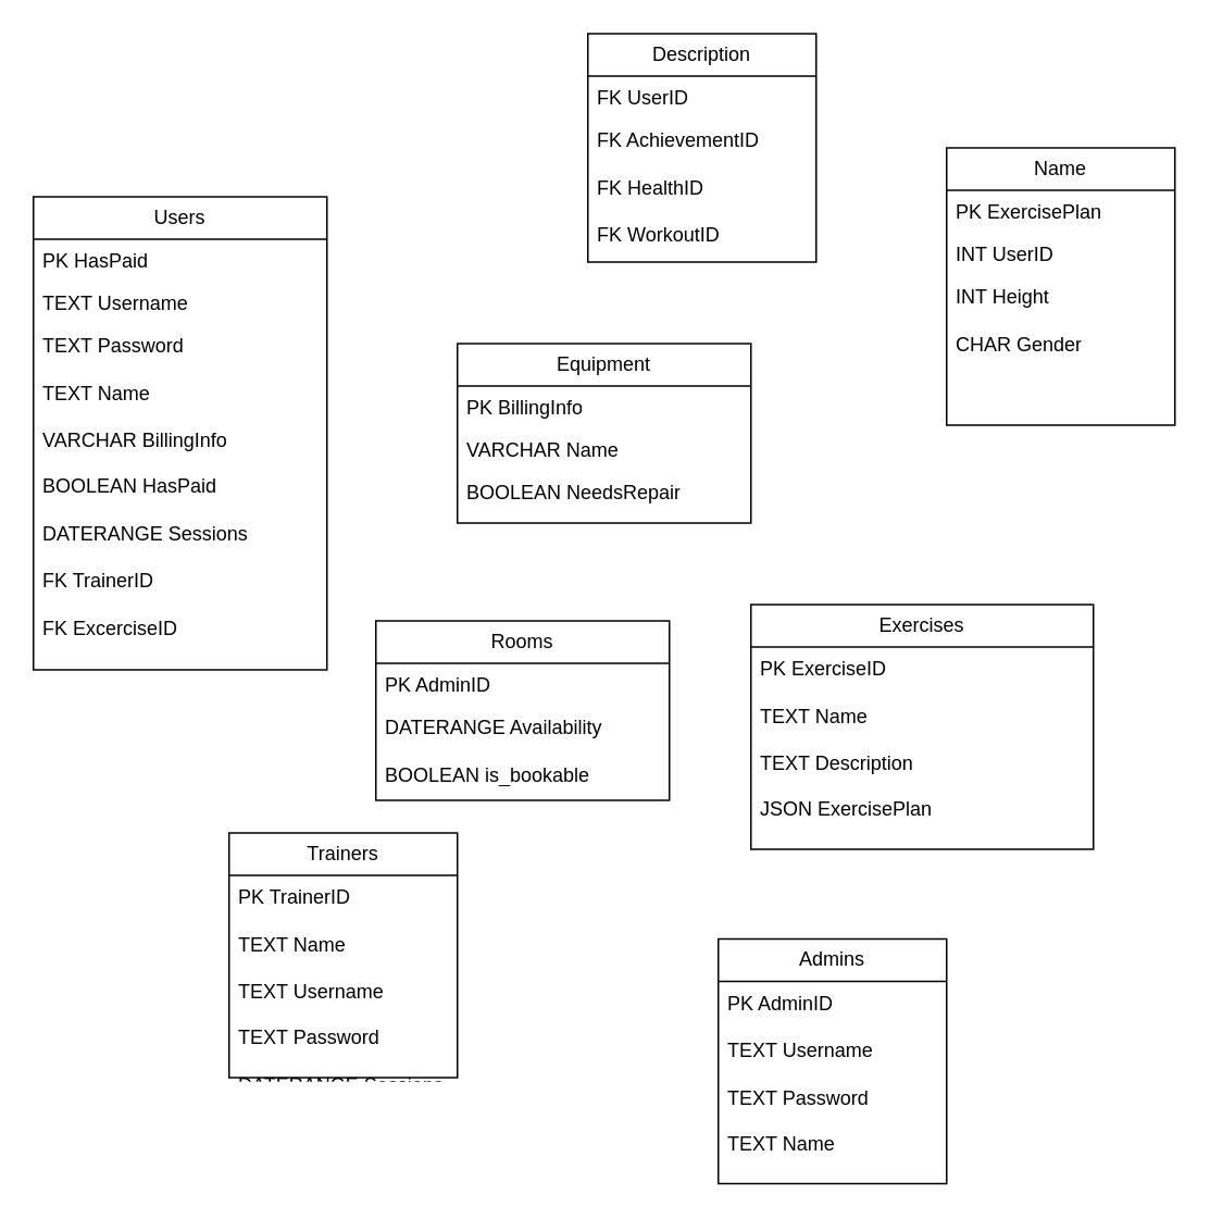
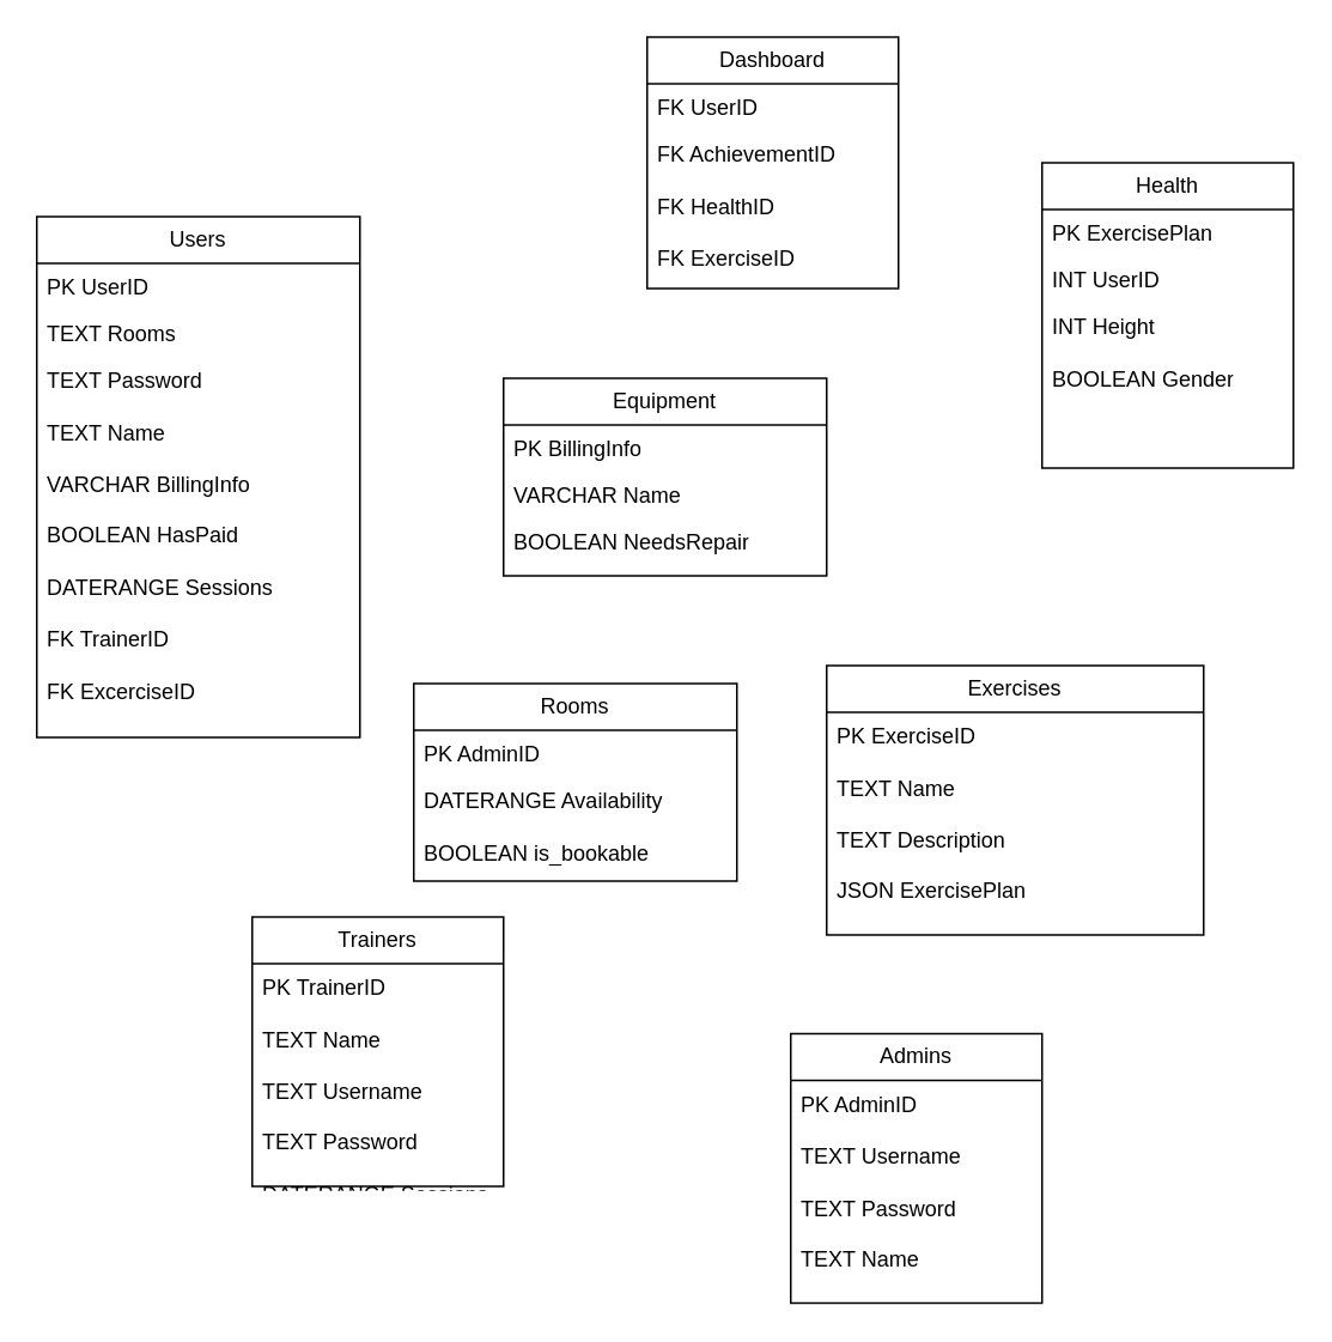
- <mxCell id="6" value="Description" style="swimlane;fontStyle=0;childLayout=stackLayout;horizontal=1;startSize=26;fillColor=none;horizontalStack=0;resizeParent=1;resizeParentMax=0;resizeLast=0;collapsible=1;marginBottom=0;whiteSpace=wrap;html=1;" parent="1" vertex="1"><mxGeometry x="360" y="20" width="140" height="140" as="geometry" /></mxCell>
+ <mxCell id="6" value="Dashboard" style="swimlane;fontStyle=0;childLayout=stackLayout;horizontal=1;startSize=26;fillColor=none;horizontalStack=0;resizeParent=1;resizeParentMax=0;resizeLast=0;collapsible=1;marginBottom=0;whiteSpace=wrap;html=1;" parent="1" vertex="1"><mxGeometry x="360" y="20" width="140" height="140" as="geometry" /></mxCell>
- <mxCell id="8" value="FK AchievementID&lt;div&gt;&lt;br&gt;&lt;/div&gt;&lt;div&gt;FK HealthID&lt;/div&gt;&lt;div&gt;&lt;br&gt;&lt;/div&gt;&lt;div&gt;FK WorkoutID&lt;/div&gt;" style="text;strokeColor=none;fillColor=none;align=left;verticalAlign=top;spacingLeft=4;spacingRight=4;overflow=hidden;rotatable=0;points=[[0,0.5],[1,0.5]];portConstraint=eastwest;whiteSpace=wrap;html=1;" parent="6" vertex="1"><mxGeometry y="52" width="140" height="88" as="geometry" /></mxCell>
+ <mxCell id="8" value="FK AchievementID&lt;div&gt;&lt;br&gt;&lt;/div&gt;&lt;div&gt;FK HealthID&lt;/div&gt;&lt;div&gt;&lt;br&gt;&lt;/div&gt;&lt;div&gt;FK ExerciseID&lt;/div&gt;" style="text;strokeColor=none;fillColor=none;align=left;verticalAlign=top;spacingLeft=4;spacingRight=4;overflow=hidden;rotatable=0;points=[[0,0.5],[1,0.5]];portConstraint=eastwest;whiteSpace=wrap;html=1;" parent="6" vertex="1"><mxGeometry y="52" width="140" height="88" as="geometry" /></mxCell>
- <mxCell id="9" value="Name" style="swimlane;fontStyle=0;childLayout=stackLayout;horizontal=1;startSize=26;fillColor=none;horizontalStack=0;resizeParent=1;resizeParentMax=0;resizeLast=0;collapsible=1;marginBottom=0;whiteSpace=wrap;html=1;" parent="1" vertex="1"><mxGeometry x="580" y="90" width="140" height="170" as="geometry" /></mxCell>
+ <mxCell id="9" value="Health" style="swimlane;fontStyle=0;childLayout=stackLayout;horizontal=1;startSize=26;fillColor=none;horizontalStack=0;resizeParent=1;resizeParentMax=0;resizeLast=0;collapsible=1;marginBottom=0;whiteSpace=wrap;html=1;" parent="1" vertex="1"><mxGeometry x="580" y="90" width="140" height="170" as="geometry" /></mxCell>
- <mxCell id="3" value="PK HasPaid" style="text;strokeColor=none;fillColor=none;align=left;verticalAlign=top;spacingLeft=4;spacingRight=4;overflow=hidden;rotatable=0;points=[[0,0.5],[1,0.5]];portConstraint=eastwest;whiteSpace=wrap;html=1;" parent="2" vertex="1"><mxGeometry y="26" width="180" height="26" as="geometry" /></mxCell>
+ <mxCell id="3" value="PK UserID" style="text;strokeColor=none;fillColor=none;align=left;verticalAlign=top;spacingLeft=4;spacingRight=4;overflow=hidden;rotatable=0;points=[[0,0.5],[1,0.5]];portConstraint=eastwest;whiteSpace=wrap;html=1;" parent="2" vertex="1"><mxGeometry y="26" width="180" height="26" as="geometry" /></mxCell>
- <mxCell id="4" value="TEXT Username" style="text;strokeColor=none;fillColor=none;align=left;verticalAlign=top;spacingLeft=4;spacingRight=4;overflow=hidden;rotatable=0;points=[[0,0.5],[1,0.5]];portConstraint=eastwest;whiteSpace=wrap;html=1;" parent="2" vertex="1"><mxGeometry y="52" width="180" height="26" as="geometry" /></mxCell>
+ <mxCell id="4" value="TEXT Rooms" style="text;strokeColor=none;fillColor=none;align=left;verticalAlign=top;spacingLeft=4;spacingRight=4;overflow=hidden;rotatable=0;points=[[0,0.5],[1,0.5]];portConstraint=eastwest;whiteSpace=wrap;html=1;" parent="2" vertex="1"><mxGeometry y="52" width="180" height="26" as="geometry" /></mxCell>
- <mxCell id="12" value="INT Height&lt;div&gt;&lt;br&gt;&lt;/div&gt;&lt;div&gt;CHAR Gender&lt;/div&gt;&lt;div&gt;&lt;br&gt;&lt;/div&gt;" style="text;strokeColor=none;fillColor=none;align=left;verticalAlign=top;spacingLeft=4;spacingRight=4;overflow=hidden;rotatable=0;points=[[0,0.5],[1,0.5]];portConstraint=eastwest;whiteSpace=wrap;html=1;" parent="9" vertex="1"><mxGeometry y="78" width="140" height="92" as="geometry" /></mxCell>
+ <mxCell id="12" value="INT Height&lt;div&gt;&lt;br&gt;&lt;/div&gt;&lt;div&gt;BOOLEAN Gender&lt;/div&gt;&lt;div&gt;&lt;br&gt;&lt;/div&gt;" style="text;strokeColor=none;fillColor=none;align=left;verticalAlign=top;spacingLeft=4;spacingRight=4;overflow=hidden;rotatable=0;points=[[0,0.5],[1,0.5]];portConstraint=eastwest;whiteSpace=wrap;html=1;" parent="9" vertex="1"><mxGeometry y="78" width="140" height="92" as="geometry" /></mxCell>
